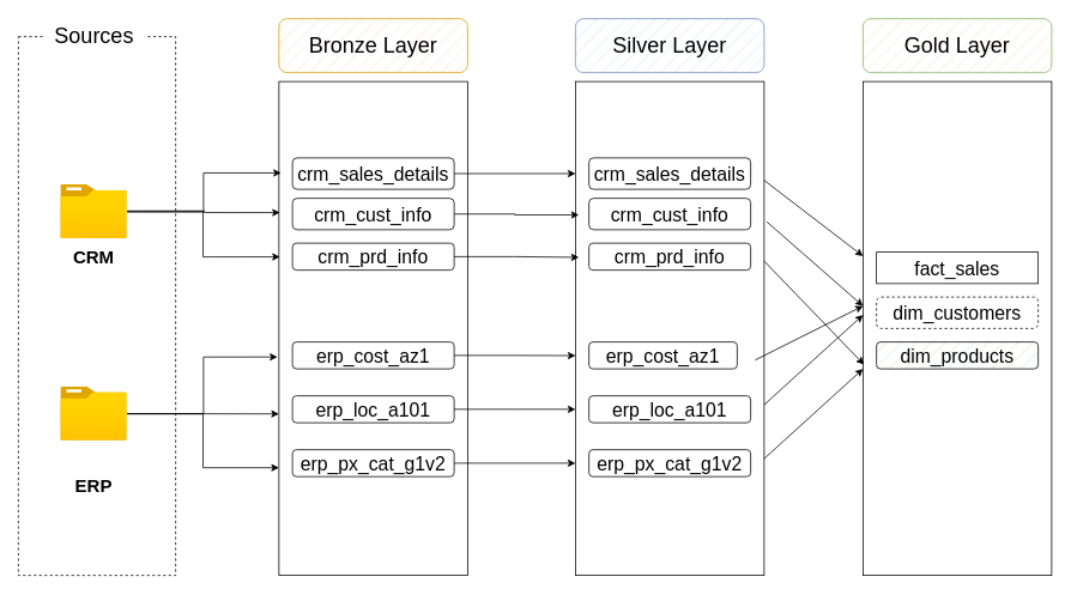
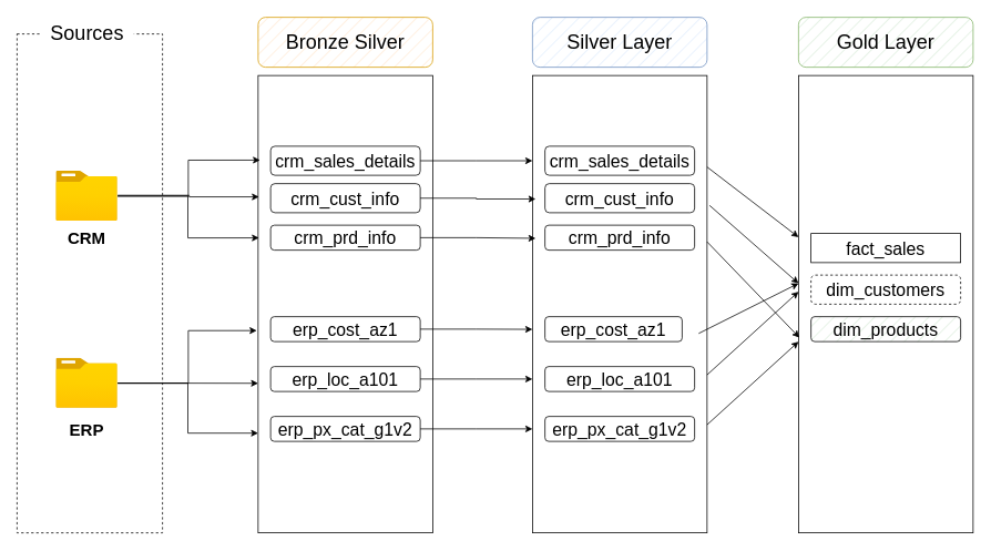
- <mxCell id="9" value="&lt;font style=&quot;font-size: 24px;&quot;&gt;Bronze Layer&lt;/font&gt;" style="rounded=1;whiteSpace=wrap;html=1;fillStyle=hatch;fillColor=#ffe6cc;strokeColor=#d79b00;" vertex="1" parent="1"><mxGeometry x="310" y="20" width="210" height="60" as="geometry" /></mxCell>
+ <mxCell id="9" value="&lt;font style=&quot;font-size: 24px;&quot;&gt;Bronze Silver&lt;/font&gt;" style="rounded=1;whiteSpace=wrap;html=1;fillStyle=hatch;fillColor=#ffe6cc;strokeColor=#d79b00;" vertex="1" parent="1"><mxGeometry x="310" y="20" width="210" height="60" as="geometry" /></mxCell>
- <mxCell id="41" value="&lt;font style=&quot;font-size: 24px;&quot;&gt;Gold Layer&lt;/font&gt;" style="rounded=1;whiteSpace=wrap;html=1;fillStyle=hatch;fillColor=#ffe6cc;strokeColor=#82b366;" vertex="1" parent="39"><mxGeometry width="210" height="60" as="geometry" /></mxCell>
+ <mxCell id="41" value="&lt;font style=&quot;font-size: 24px;&quot;&gt;Gold Layer&lt;/font&gt;" style="rounded=1;whiteSpace=wrap;html=1;fillStyle=hatch;fillColor=#d5e8d4;strokeColor=#82b366;" vertex="1" parent="39"><mxGeometry width="210" height="60" as="geometry" /></mxCell>
- <mxCell id="7" value="&lt;span style=&quot;font-size: 20px;&quot;&gt;&lt;b&gt;ERP&lt;/b&gt;&lt;/span&gt;" style="text;html=1;align=center;verticalAlign=middle;whiteSpace=wrap;rounded=0;" vertex="1" parent="1"><mxGeometry x="74.03" y="525" width="60" height="30" as="geometry" /></mxCell>
+ <mxCell id="7" value="&lt;span style=&quot;font-size: 20px;&quot;&gt;&lt;b&gt;ERP&lt;/b&gt;&lt;/span&gt;" style="text;html=1;align=center;verticalAlign=middle;whiteSpace=wrap;rounded=0;" vertex="1" parent="1"><mxGeometry x="74.03" y="500" width="60" height="30" as="geometry" /></mxCell>
